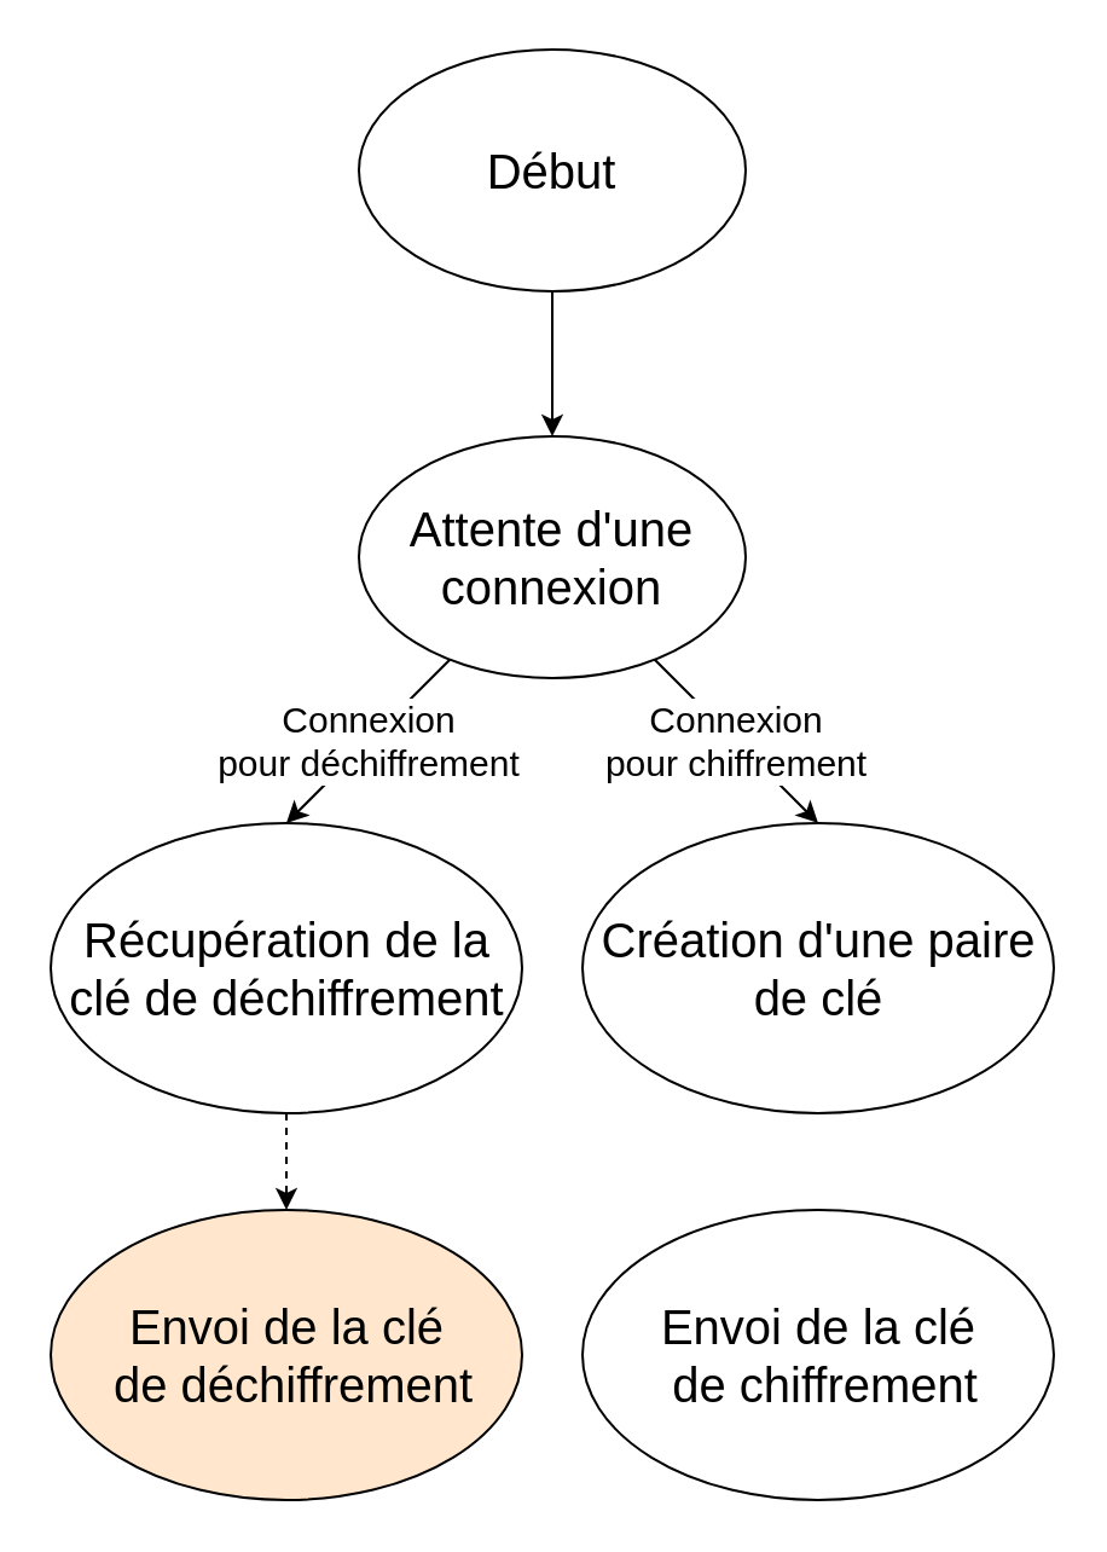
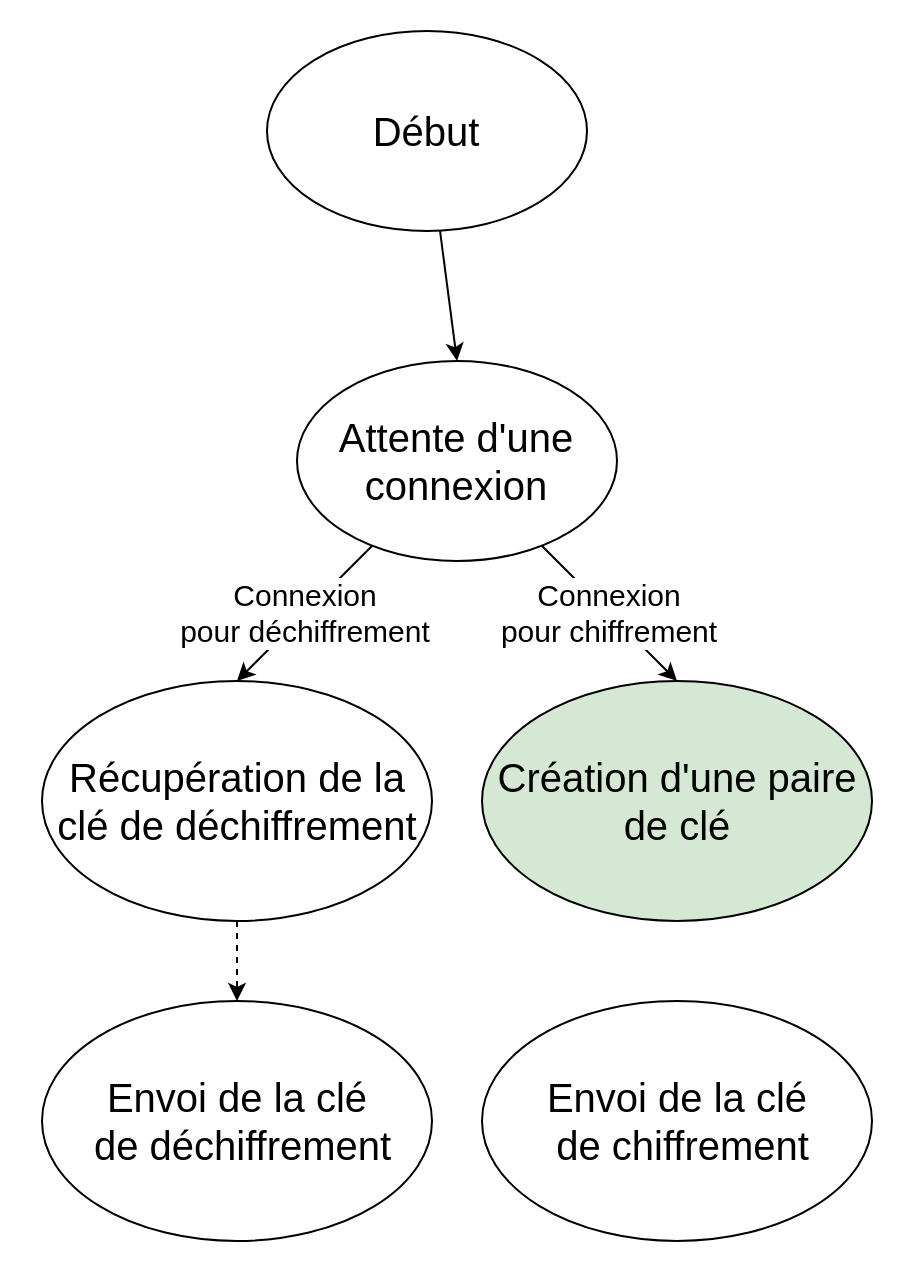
- <mxCell id="3" value="&lt;font style=&quot;font-size: 20px;&quot;&gt;Début&lt;/font&gt;" style="ellipse;whiteSpace=wrap;html=1;" parent="1" vertex="1"><mxGeometry x="148" y="20" width="160" height="100" as="geometry" /></mxCell>
+ <mxCell id="3" value="&lt;font style=&quot;font-size: 20px;&quot;&gt;Début&lt;/font&gt;" style="ellipse;whiteSpace=wrap;html=1;" parent="1" vertex="1"><mxGeometry x="133" y="15" width="160" height="100" as="geometry" /></mxCell>
- <mxCell id="9" value="&lt;font style=&quot;font-size: 20px;&quot;&gt;Création d'une paire de clé&lt;/font&gt;" style="ellipse;whiteSpace=wrap;html=1;" parent="1" vertex="1"><mxGeometry x="240.5" y="340" width="195" height="120" as="geometry" /></mxCell>
+ <mxCell id="9" value="&lt;font style=&quot;font-size: 20px;&quot;&gt;Création d'une paire de clé&lt;/font&gt;" style="ellipse;whiteSpace=wrap;html=1;fillColor=#d5e8d4;" parent="1" vertex="1"><mxGeometry x="240.5" y="340" width="195" height="120" as="geometry" /></mxCell>
- <mxCell id="11" value="&lt;span style=&quot;font-size: 20px;&quot;&gt;Envoi de la clé&lt;/span&gt;&lt;br style=&quot;border-color: var(--border-color); font-size: 20px;&quot;&gt;&lt;span style=&quot;font-size: 20px;&quot;&gt;&amp;nbsp;de déchiffrement&lt;/span&gt;" style="ellipse;whiteSpace=wrap;html=1;fillColor=#ffe6cc;" parent="1" vertex="1"><mxGeometry x="20.5" y="500" width="195" height="120" as="geometry" /></mxCell>
+ <mxCell id="11" value="&lt;span style=&quot;font-size: 20px;&quot;&gt;Envoi de la clé&lt;/span&gt;&lt;br style=&quot;border-color: var(--border-color); font-size: 20px;&quot;&gt;&lt;span style=&quot;font-size: 20px;&quot;&gt;&amp;nbsp;de déchiffrement&lt;/span&gt;" style="ellipse;whiteSpace=wrap;html=1;" parent="1" vertex="1"><mxGeometry x="20.5" y="500" width="195" height="120" as="geometry" /></mxCell>
